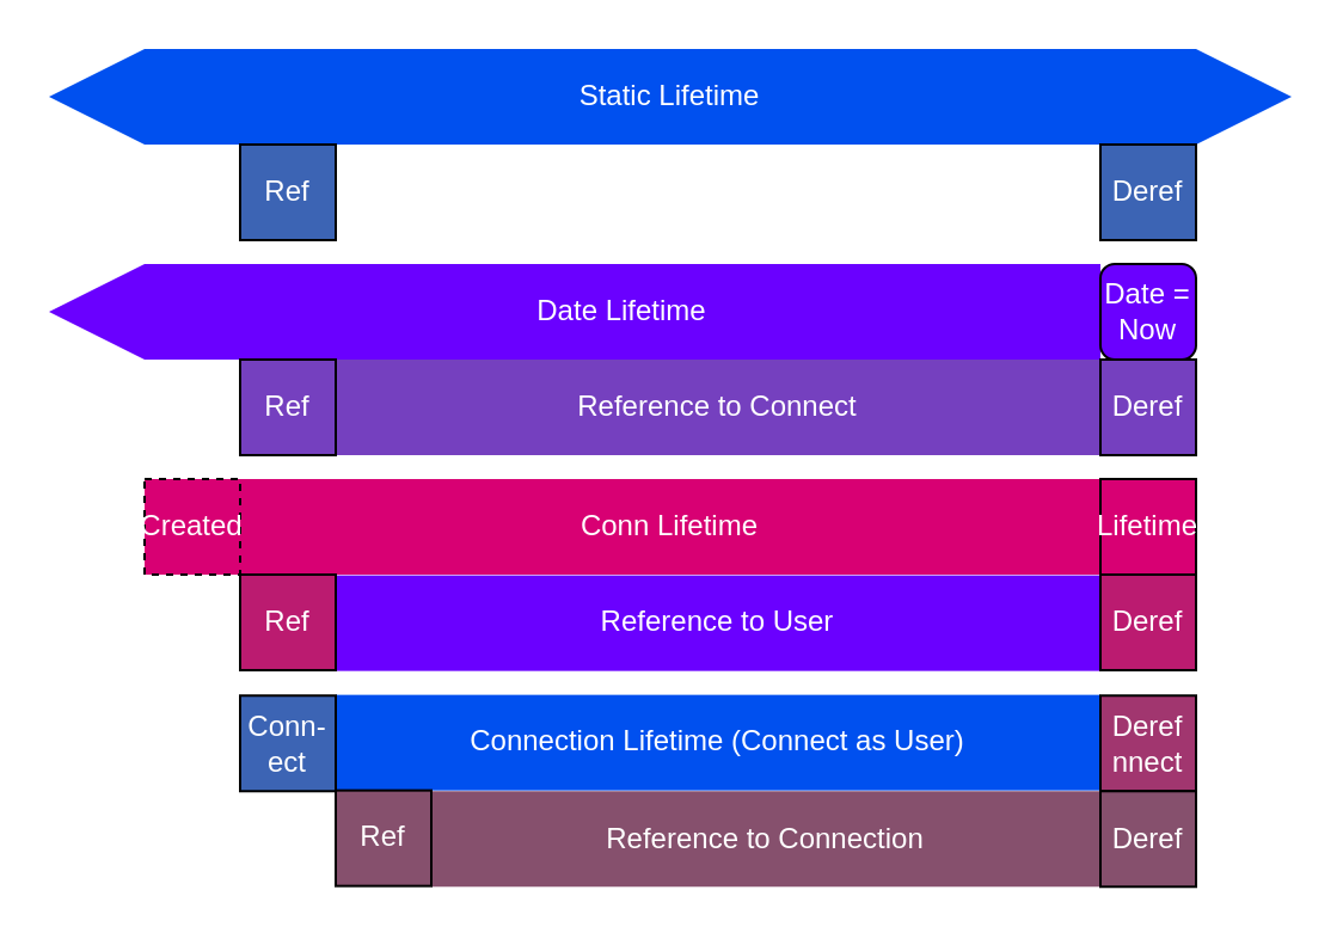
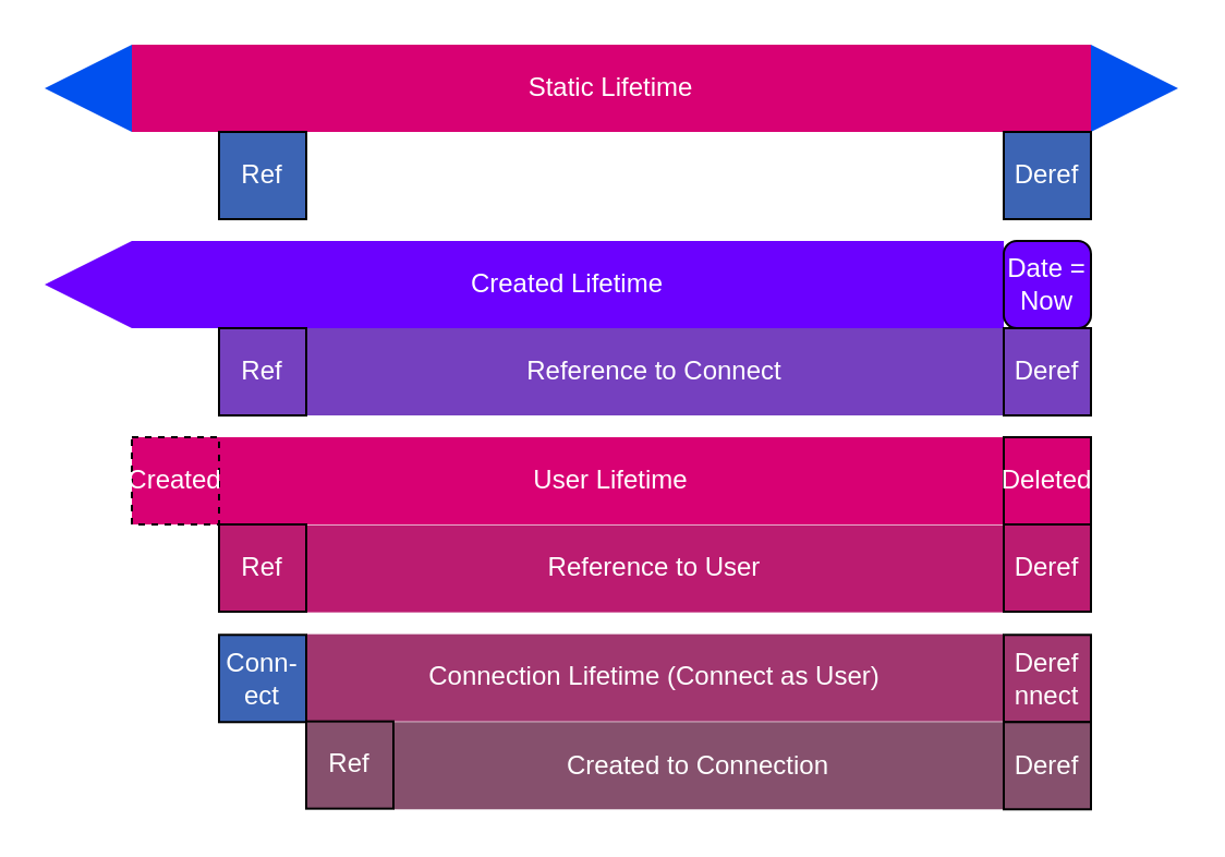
- <mxCell id="2" value="Static Lifetime" style="rounded=0;whiteSpace=wrap;html=1;fillColor=#0050ef;strokeColor=none;fontColor=#ffffff;" parent="1" vertex="1"><mxGeometry x="60" width="440" height="40" as="geometry" y="20" /></mxCell>
+ <mxCell id="2" value="Static Lifetime" style="rounded=0;whiteSpace=wrap;html=1;fillColor=#d80073;strokeColor=none;fontColor=#ffffff;" parent="1" vertex="1"><mxGeometry x="60" width="440" height="40" as="geometry" y="20" /></mxCell>
- <mxCell id="6" value="Date Lifetime" style="rounded=0;whiteSpace=wrap;html=1;fillColor=#6a00ff;strokeColor=none;fontColor=#ffffff;" parent="1" vertex="1"><mxGeometry x="60" y="110" width="400" height="40" as="geometry" /></mxCell>
+ <mxCell id="6" value="Created Lifetime" style="rounded=0;whiteSpace=wrap;html=1;fillColor=#6a00ff;strokeColor=none;fontColor=#ffffff;" parent="1" vertex="1"><mxGeometry x="60" y="110" width="400" height="40" as="geometry" /></mxCell>
- <mxCell id="12" value="Conn Lifetime" style="rounded=0;whiteSpace=wrap;html=1;fillColor=#d80073;fontColor=#ffffff;strokeColor=none;" parent="1" vertex="1"><mxGeometry x="100" y="200" width="360" height="40" as="geometry" /></mxCell>
+ <mxCell id="12" value="User Lifetime" style="rounded=0;whiteSpace=wrap;html=1;fillColor=#d80073;fontColor=#ffffff;strokeColor=none;" parent="1" vertex="1"><mxGeometry x="100" y="200" width="360" height="40" as="geometry" /></mxCell>
- <mxCell id="14" value="Lifetime" style="rounded=0;whiteSpace=wrap;html=1;fillColor=#d80073;fontColor=#ffffff;strokeColor=default;" parent="1" vertex="1"><mxGeometry x="460" y="200" width="40" height="40" as="geometry" /></mxCell>
+ <mxCell id="14" value="Deleted" style="rounded=0;whiteSpace=wrap;html=1;fillColor=#d80073;fontColor=#ffffff;strokeColor=default;" parent="1" vertex="1"><mxGeometry x="460" y="200" width="40" height="40" as="geometry" /></mxCell>
- <mxCell id="17" value="Reference to User" style="rounded=0;whiteSpace=wrap;html=1;fillColor=#6a00ff;fontColor=#ffffff;strokeColor=none;" parent="1" vertex="1"><mxGeometry x="140" y="240.32" width="320" height="40" as="geometry" /></mxCell>
+ <mxCell id="17" value="Reference to User" style="rounded=0;whiteSpace=wrap;html=1;fillColor=#BB1B70;fontColor=#ffffff;strokeColor=none;" parent="1" vertex="1"><mxGeometry x="140" y="240.32" width="320" height="40" as="geometry" /></mxCell>
- <mxCell id="20" value="Connection Lifetime (Connect as User)" style="rounded=0;whiteSpace=wrap;html=1;fillColor=#0050ef;fontColor=#ffffff;strokeColor=none;" parent="1" vertex="1"><mxGeometry x="140" y="290.32" width="320" height="40" as="geometry" /></mxCell>
+ <mxCell id="20" value="Connection Lifetime (Connect as User)" style="rounded=0;whiteSpace=wrap;html=1;fillColor=#A1366F;fontColor=#ffffff;strokeColor=none;" parent="1" vertex="1"><mxGeometry x="140" y="290.32" width="320" height="40" as="geometry" /></mxCell>
- <mxCell id="23" value="Reference to Connection" style="rounded=0;whiteSpace=wrap;html=1;fillColor=#86506D;fontColor=#ffffff;strokeColor=none;" parent="1" vertex="1"><mxGeometry x="180" y="330.64" width="280" height="40" as="geometry" /></mxCell>
+ <mxCell id="23" value="Created to Connection" style="rounded=0;whiteSpace=wrap;html=1;fillColor=#86506D;fontColor=#ffffff;strokeColor=none;" parent="1" vertex="1"><mxGeometry x="180" y="330.64" width="280" height="40" as="geometry" /></mxCell>
